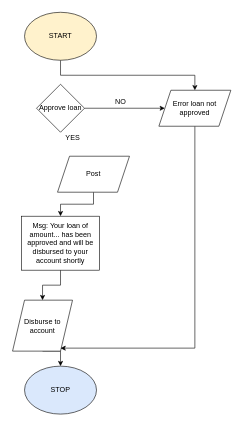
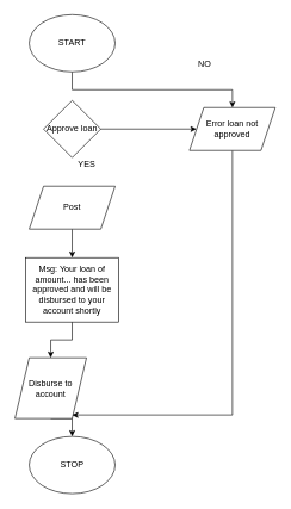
- <mxCell id="3" value="START" style="ellipse;whiteSpace=wrap;html=1;fillColor=#fff2cc;" vertex="1" parent="1"><mxGeometry x="40" y="20" width="120" height="80" as="geometry" /></mxCell>
+ <mxCell id="3" value="START" style="ellipse;whiteSpace=wrap;html=1;" vertex="1" parent="1"><mxGeometry x="40" y="20" width="120" height="80" as="geometry" /></mxCell>
- <mxCell id="15" value="NO" style="text;html=1;align=center;verticalAlign=middle;resizable=0;points=[];autosize=1;strokeColor=none;fillColor=none;" vertex="1" parent="1"><mxGeometry x="180" y="155" width="40" height="30" as="geometry" /></mxCell>
+ <mxCell id="15" value="NO" style="text;html=1;align=center;verticalAlign=middle;resizable=0;points=[];autosize=1;strokeColor=none;fillColor=none;" vertex="1" parent="1"><mxGeometry x="265" y="75" width="40" height="30" as="geometry" /></mxCell>
- <mxCell id="7" value="Post" style="shape=parallelogram;perimeter=parallelogramPerimeter;whiteSpace=wrap;html=1;fixedSize=1;" vertex="1" parent="1"><mxGeometry x="95" y="260" width="120" height="60" as="geometry" /></mxCell>
+ <mxCell id="7" value="Post" style="shape=parallelogram;perimeter=parallelogramPerimeter;whiteSpace=wrap;html=1;fixedSize=1;" vertex="1" parent="1"><mxGeometry x="40" y="260" width="120" height="60" as="geometry" /></mxCell>
- <mxCell id="14" value="STOP" style="ellipse;whiteSpace=wrap;html=1;fillColor=#dae8fc;" vertex="1" parent="1"><mxGeometry x="40" y="610" width="120" height="80" as="geometry" /></mxCell>
+ <mxCell id="14" value="STOP" style="ellipse;whiteSpace=wrap;html=1;" vertex="1" parent="1"><mxGeometry x="40" y="610" width="120" height="80" as="geometry" /></mxCell>
